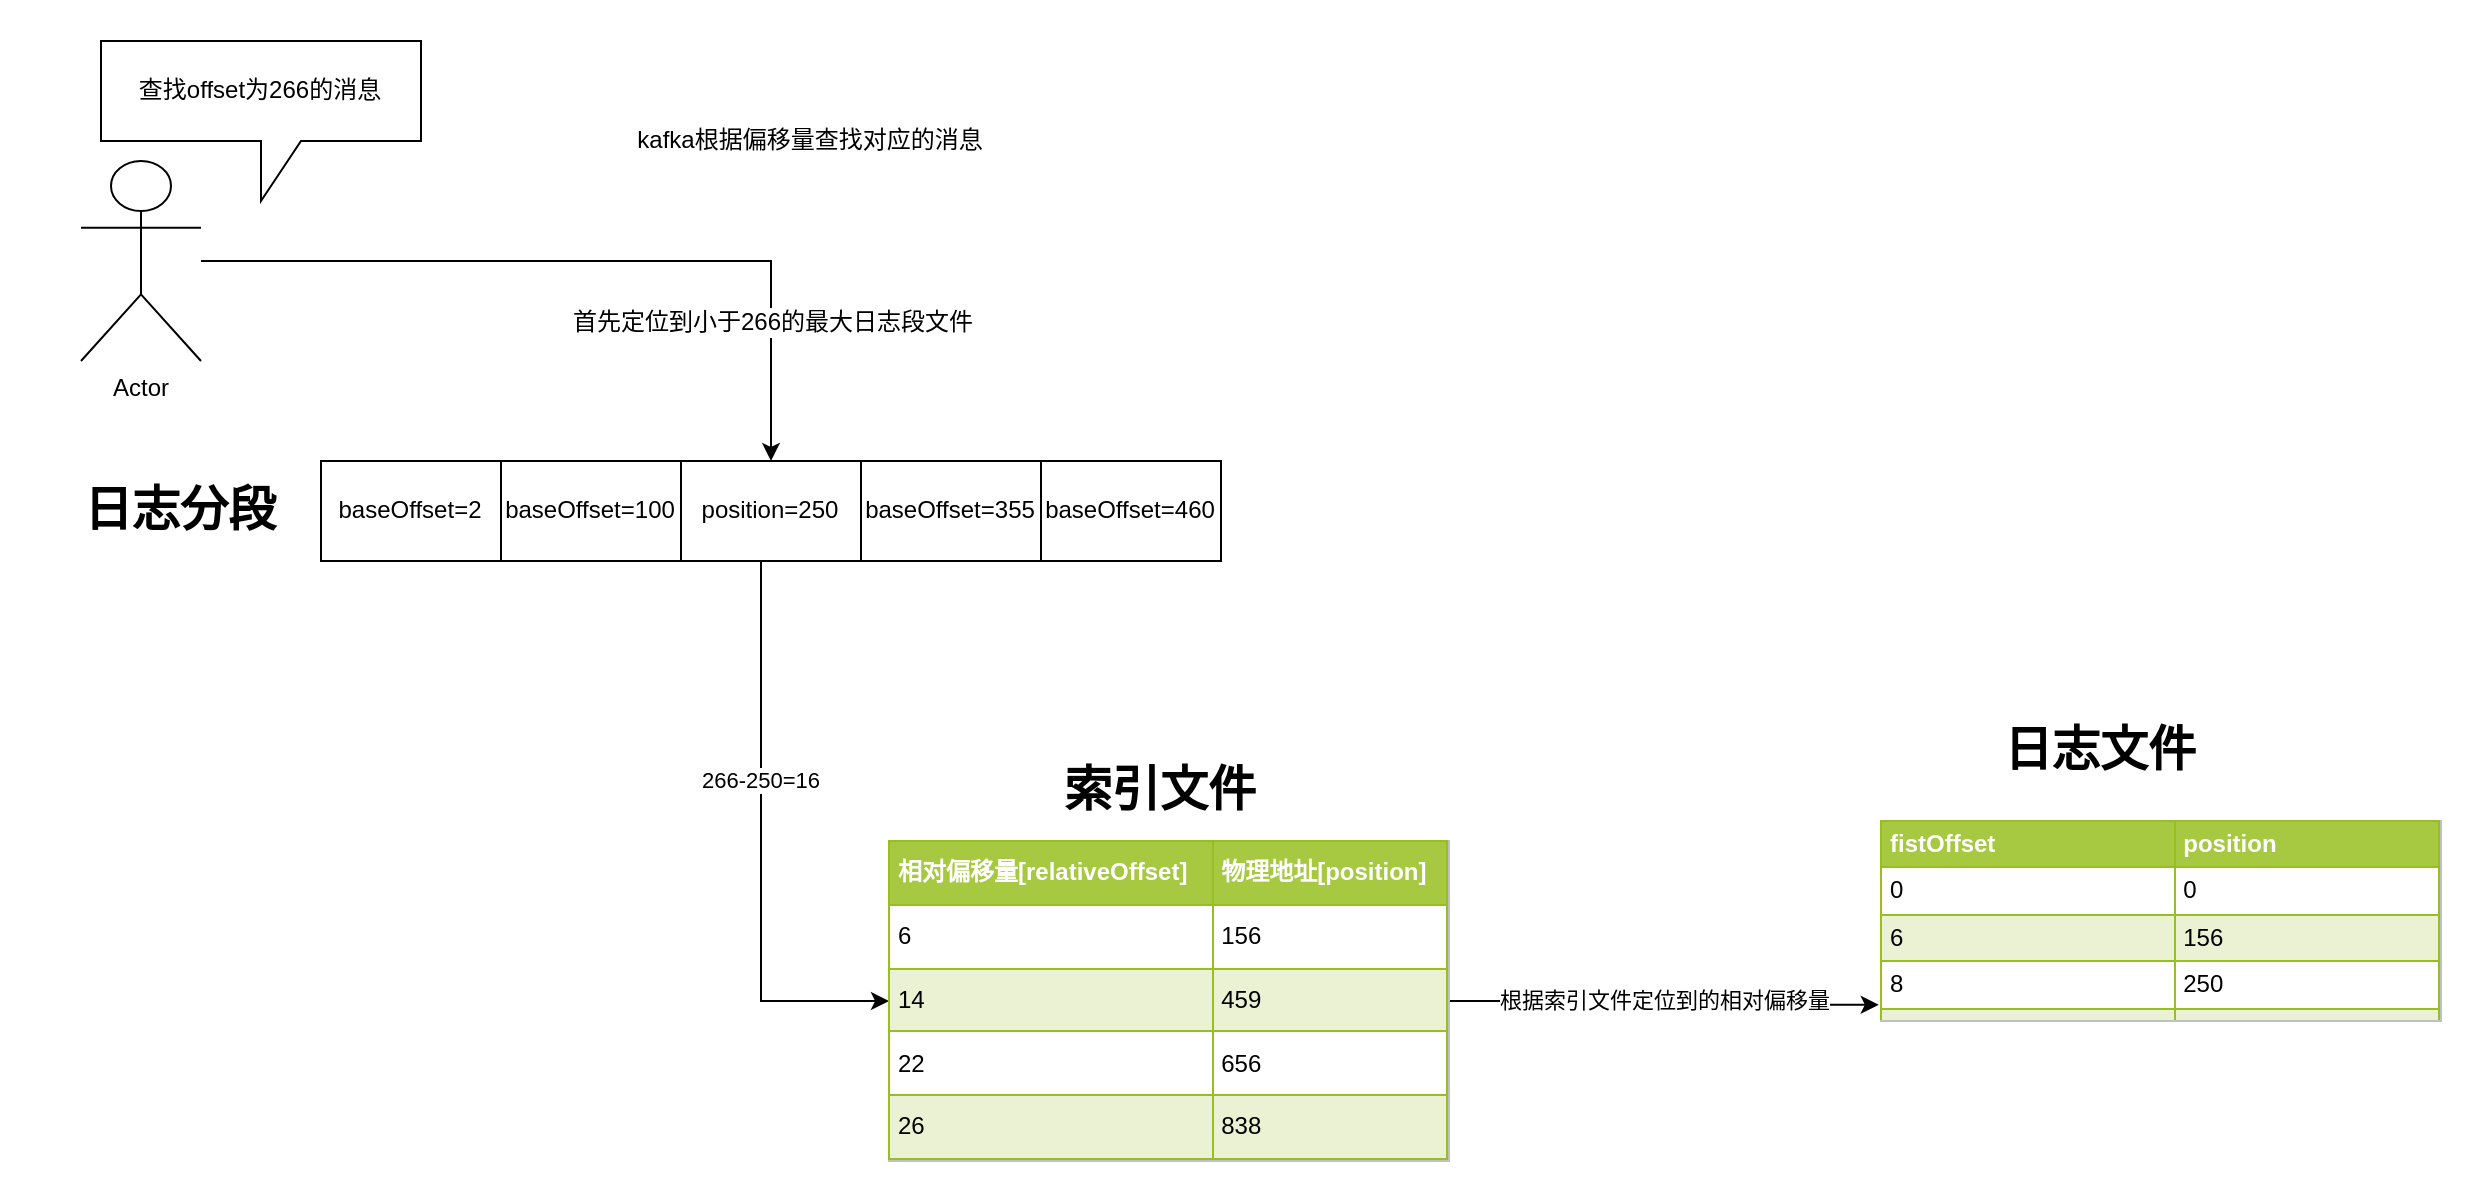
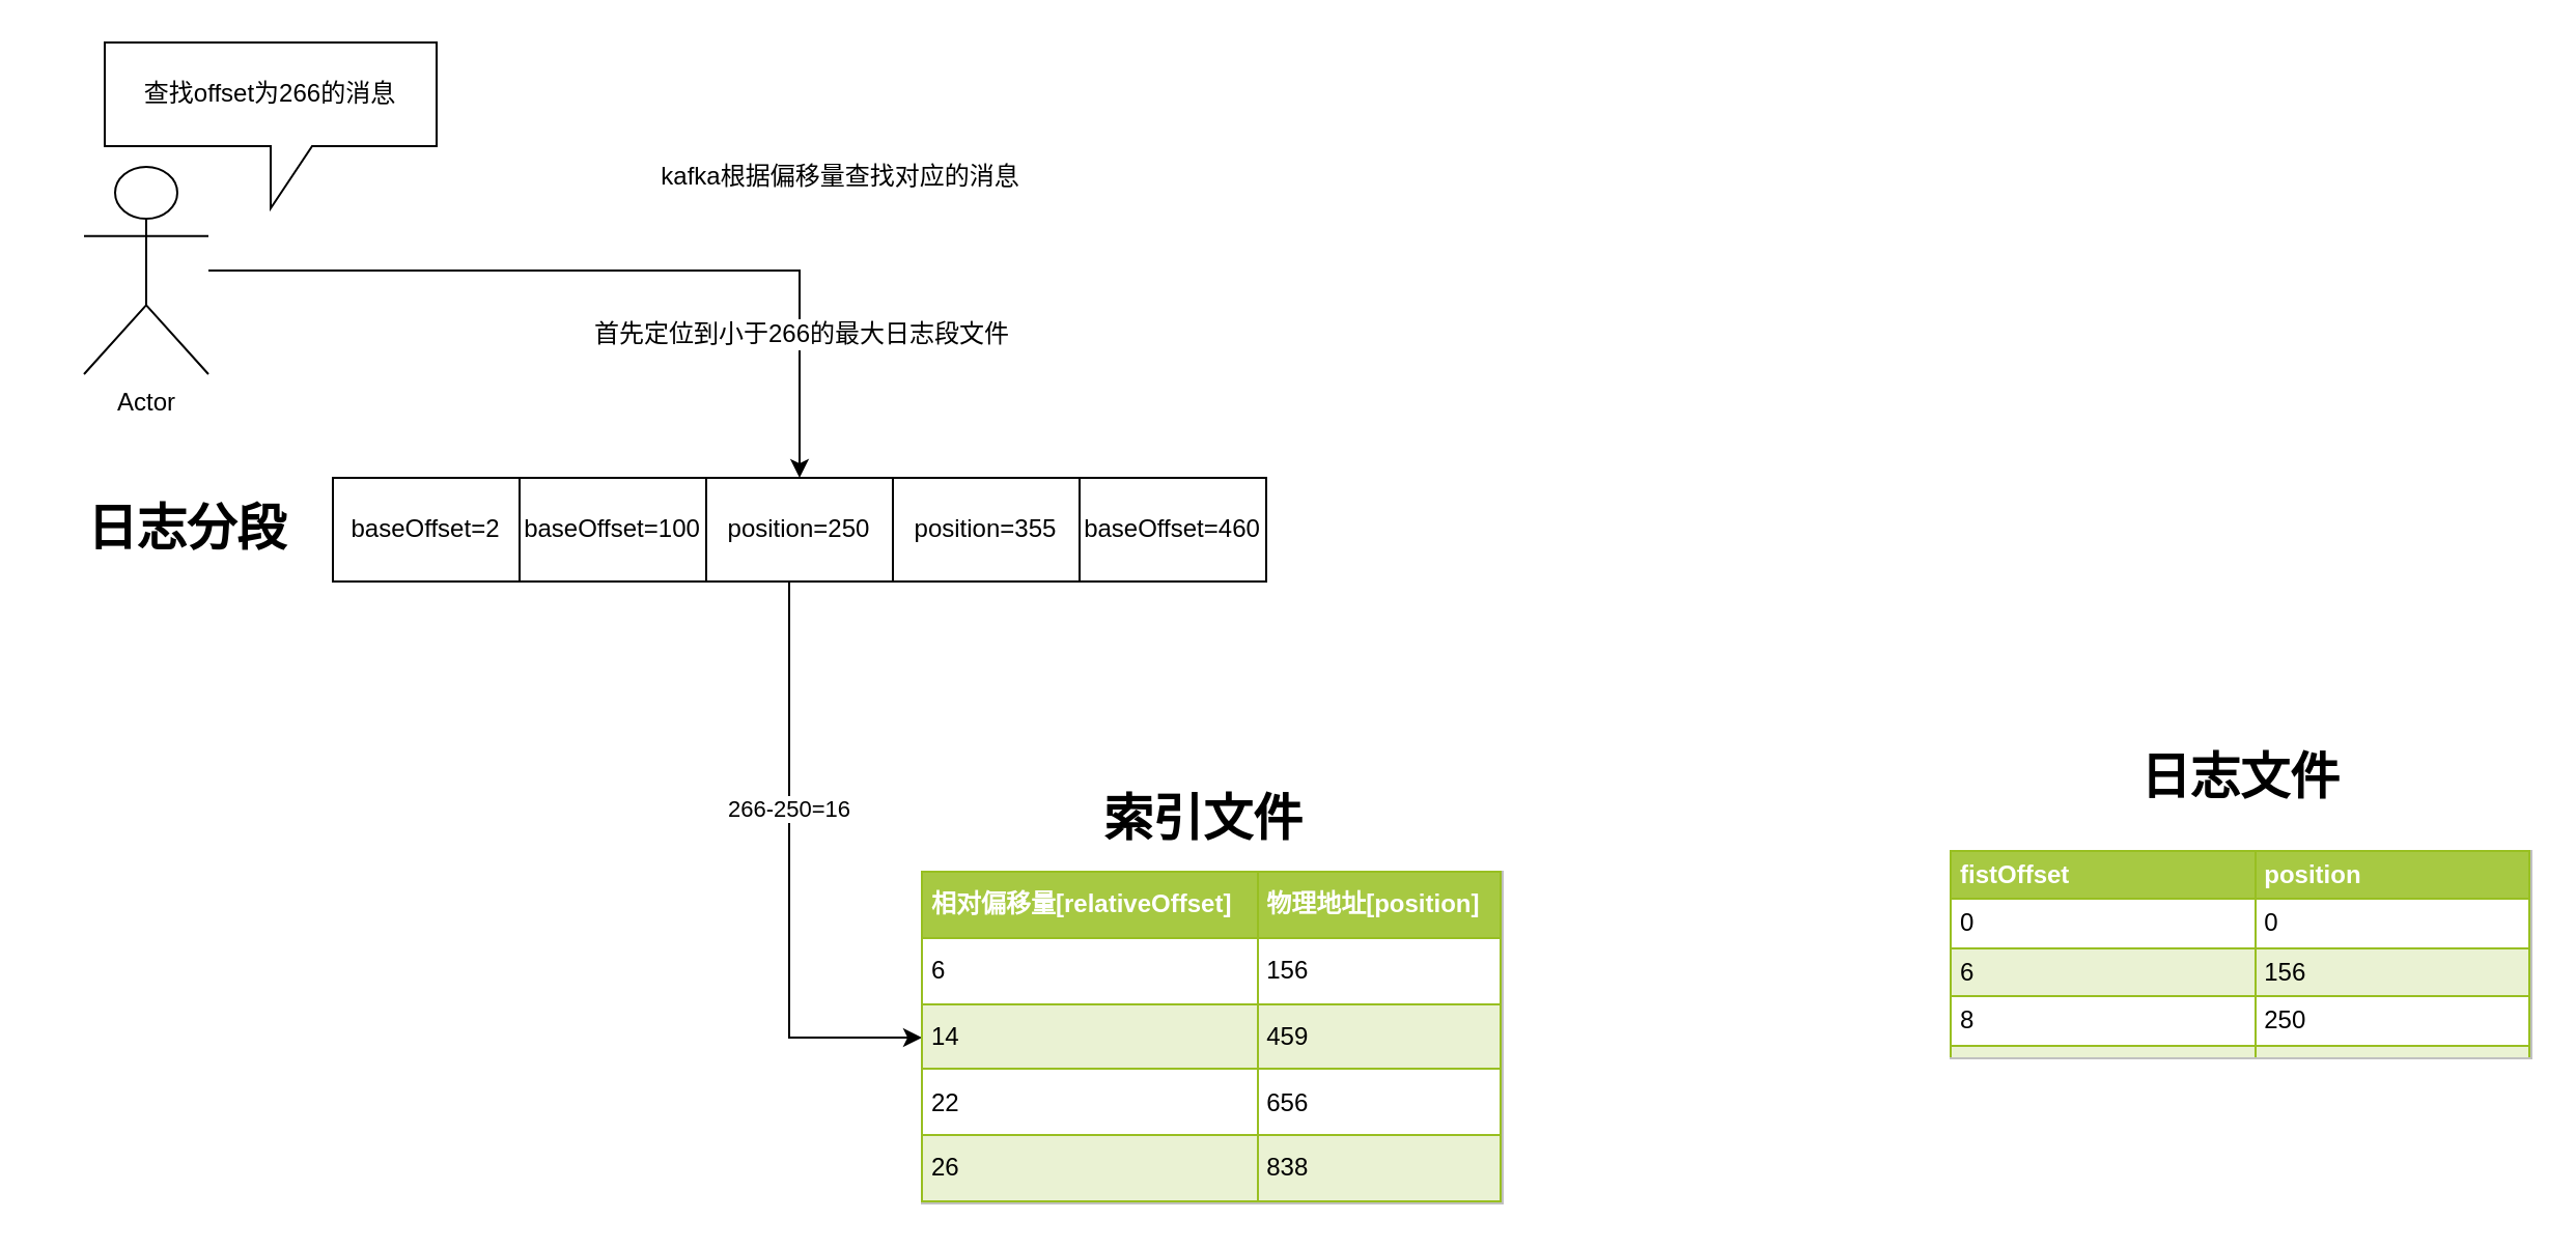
- <mxCell id="8" value="kafka根据偏移量查找对应的消息" style="text;html=1;strokeColor=none;fillColor=none;align=center;verticalAlign=middle;whiteSpace=wrap;rounded=0;" vertex="1" parent="1"><mxGeometry x="240" y="50" width="330" height="40" as="geometry" /></mxCell>
+ <mxCell id="8" value="kafka根据偏移量查找对应的消息" style="text;html=1;strokeColor=none;fillColor=none;align=center;verticalAlign=middle;whiteSpace=wrap;rounded=0;" vertex="1" parent="1"><mxGeometry x="240" y="65" width="330" height="40" as="geometry" /></mxCell>
- <mxCell id="6" value="&lt;span style=&quot;white-space: normal&quot;&gt;baseOffset=355&lt;/span&gt;" style="rounded=0;whiteSpace=wrap;html=1;" vertex="1" parent="1"><mxGeometry x="430" y="230" width="90" height="50" as="geometry" /></mxCell>
+ <mxCell id="6" value="&lt;span style=&quot;white-space: normal&quot;&gt;position=355&lt;/span&gt;" style="rounded=0;whiteSpace=wrap;html=1;" vertex="1" parent="1"><mxGeometry x="430" y="230" width="90" height="50" as="geometry" /></mxCell>
- <mxCell id="17" value="&lt;h1&gt;日志文件&lt;/h1&gt;" style="text;html=1;strokeColor=none;fillColor=none;align=center;verticalAlign=middle;whiteSpace=wrap;rounded=0;" vertex="1" parent="1"><mxGeometry x="990" y="360" width="120" height="30" as="geometry" /></mxCell>
+ <mxCell id="17" value="&lt;h1&gt;日志文件&lt;/h1&gt;" style="text;html=1;strokeColor=none;fillColor=none;align=center;verticalAlign=middle;whiteSpace=wrap;rounded=0;" vertex="1" parent="1"><mxGeometry x="1020" y="360" width="120" height="30" as="geometry" /></mxCell>
- <mxCell id="14" value="根据索引文件定位到的相对偏移量" style="rounded=0;orthogonalLoop=1;jettySize=auto;html=1;entryX=-0.004;entryY=0.919;entryDx=0;entryDy=0;entryPerimeter=0;edgeStyle=orthogonalEdgeStyle;" edge="1" parent="1" source="15" target="18"><mxGeometry relative="1" as="geometry" /></mxCell>
